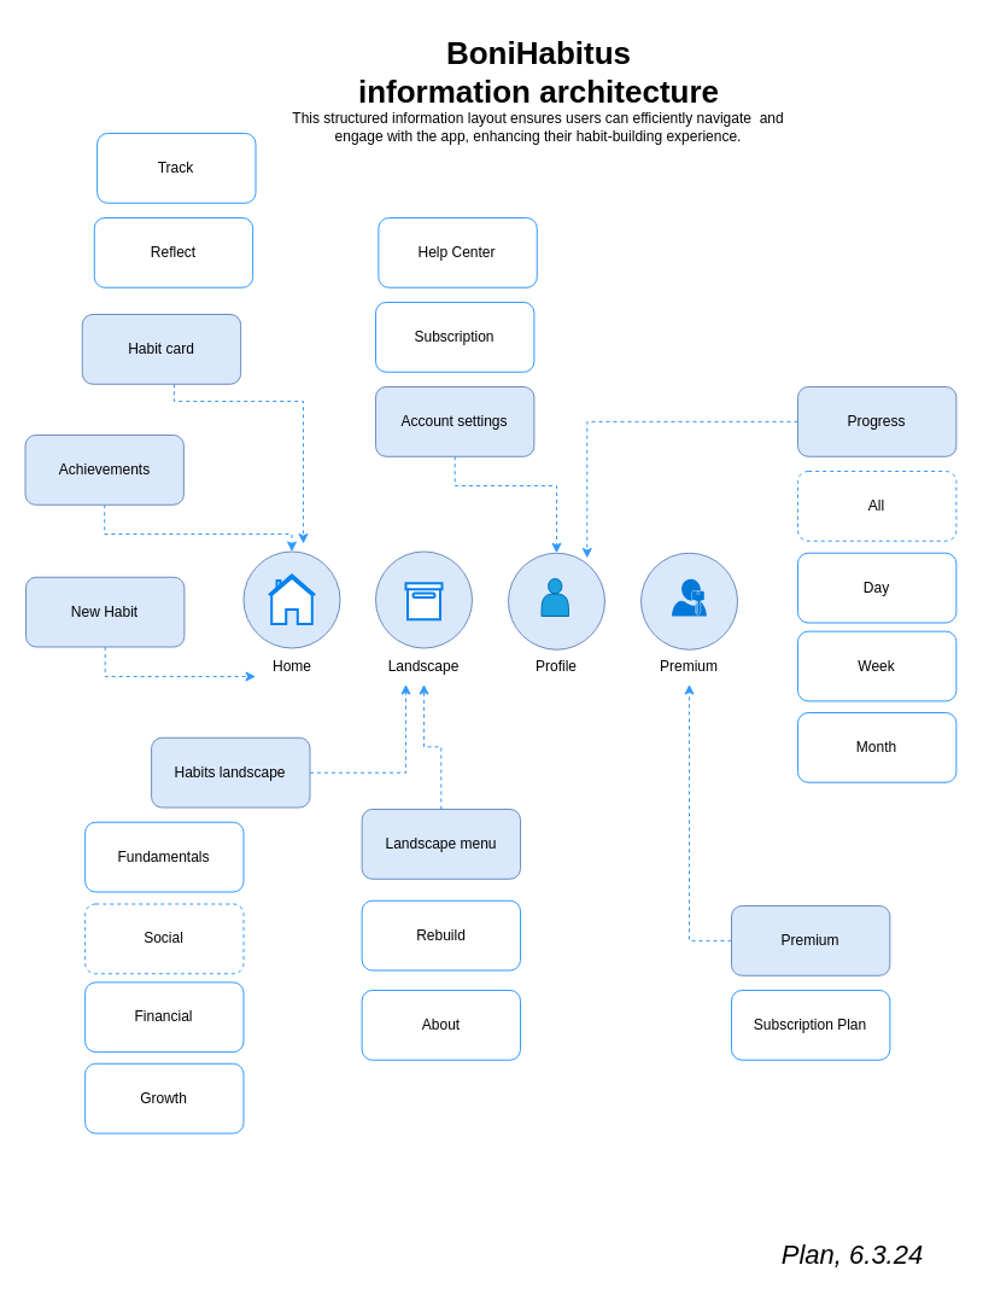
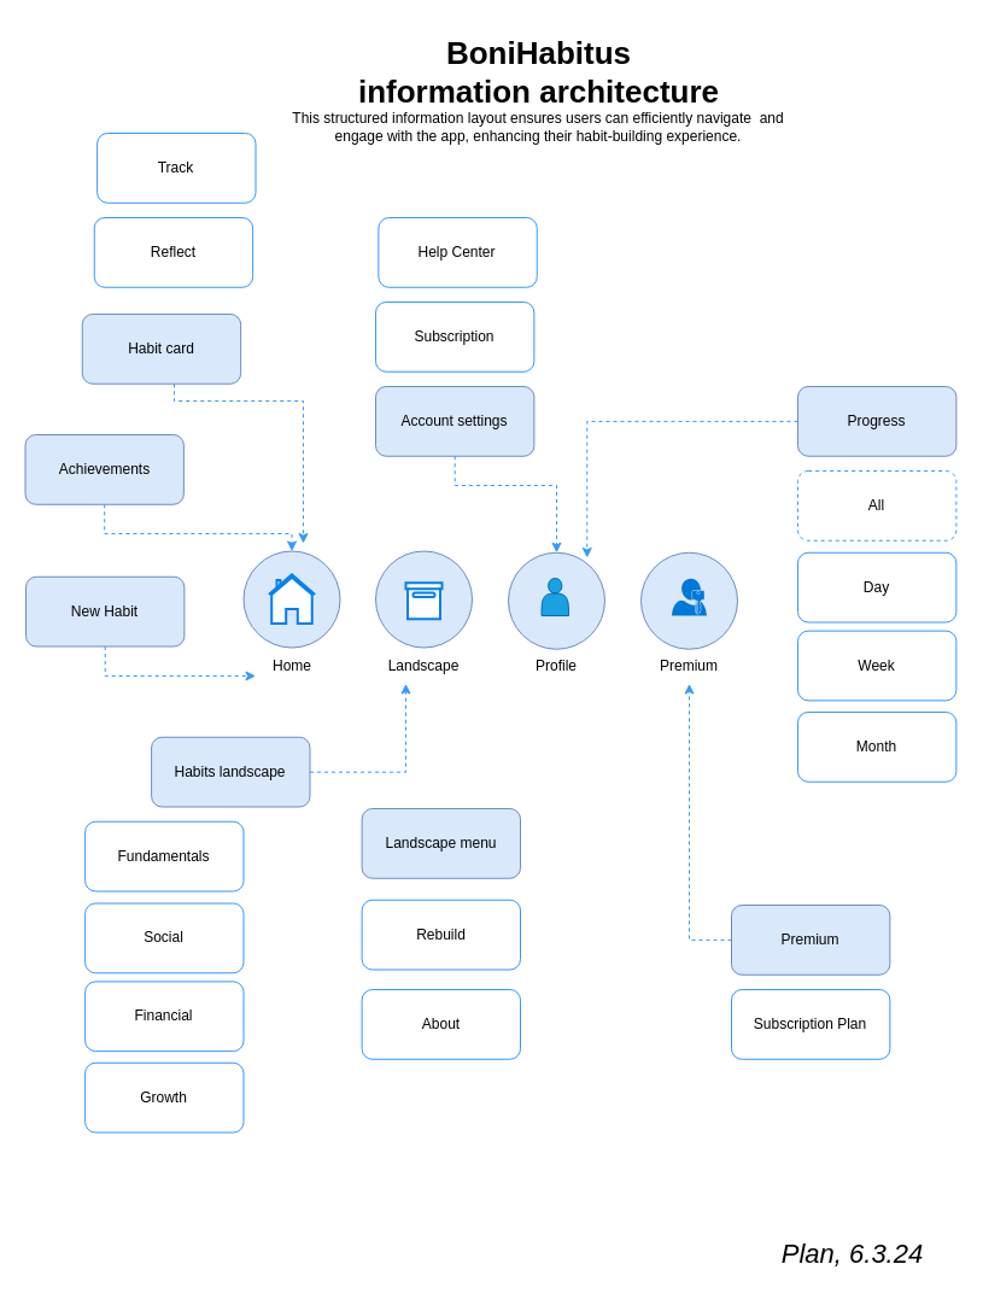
- <mxCell id="38" value="" style="edgeStyle=orthogonalEdgeStyle;rounded=0;orthogonalLoop=1;jettySize=auto;html=1;strokeColor=#3399FF;dashed=1;" edge="1" parent="1" source="39" target="9"><mxGeometry relative="1" as="geometry" /></mxCell>
- <mxCell id="46" value="Social" style="rounded=1;whiteSpace=wrap;html=1;strokeColor=#3399FF;dashed=1;" vertex="1" parent="1"><mxGeometry x="70.12" y="748.5" width="131.38" height="57.75" as="geometry" /></mxCell>
+ <mxCell id="46" value="Social" style="rounded=1;whiteSpace=wrap;html=1;strokeColor=#3399FF;" vertex="1" parent="1"><mxGeometry x="70.12" y="748.5" width="131.38" height="57.75" as="geometry" /></mxCell>
